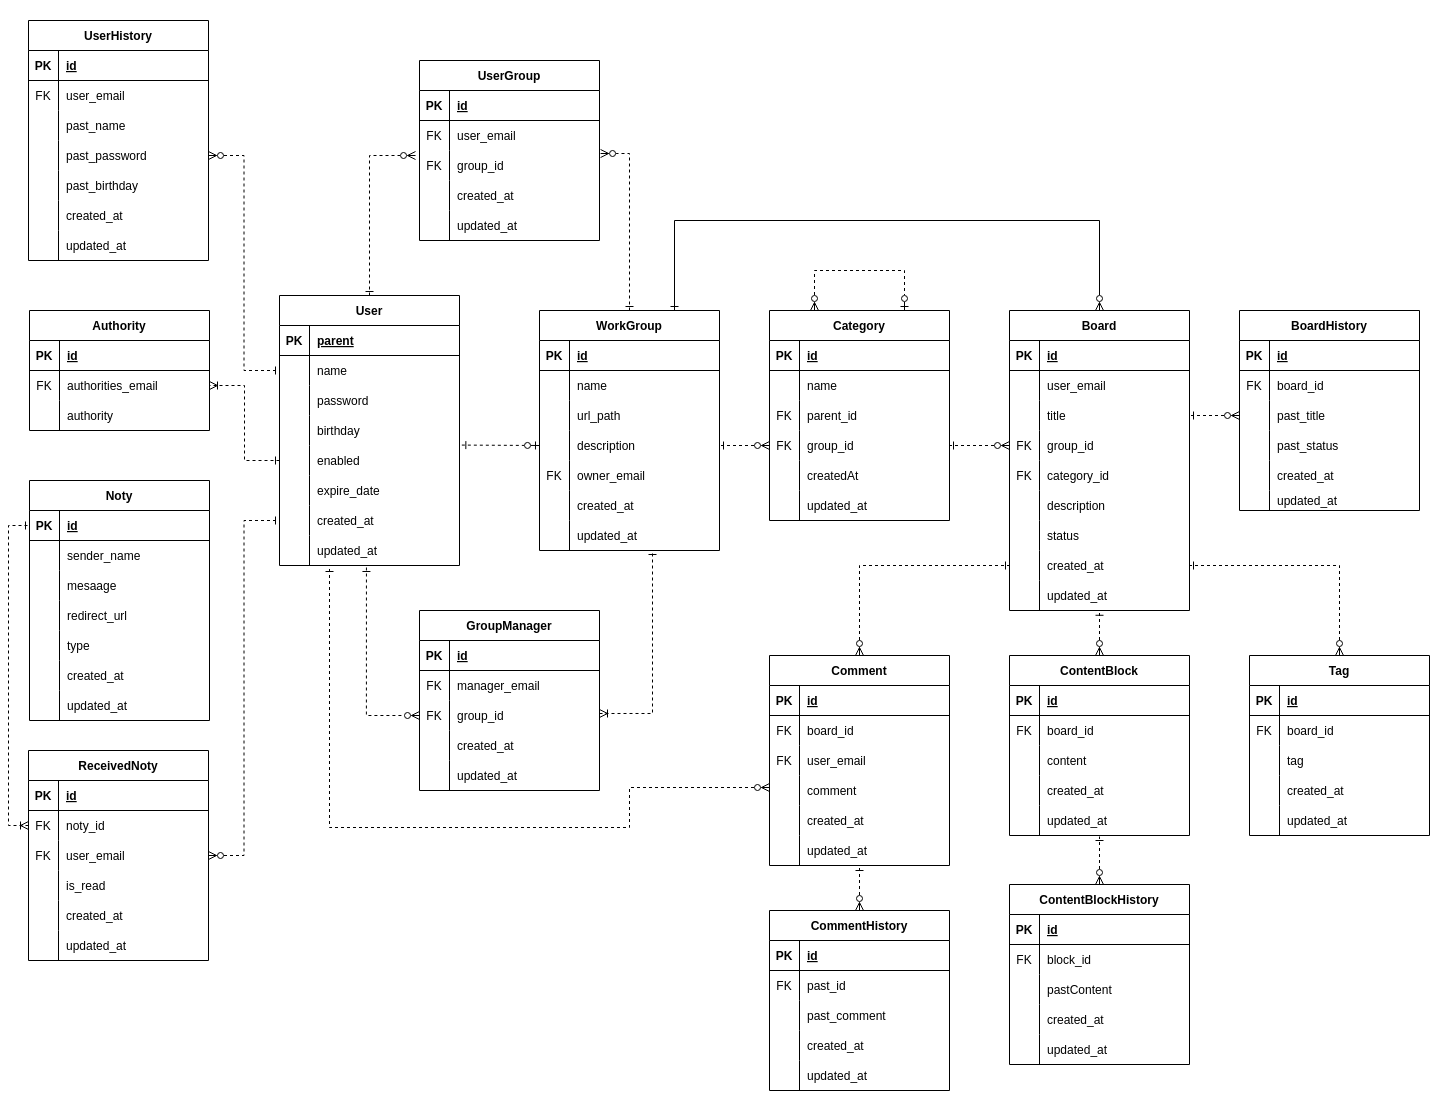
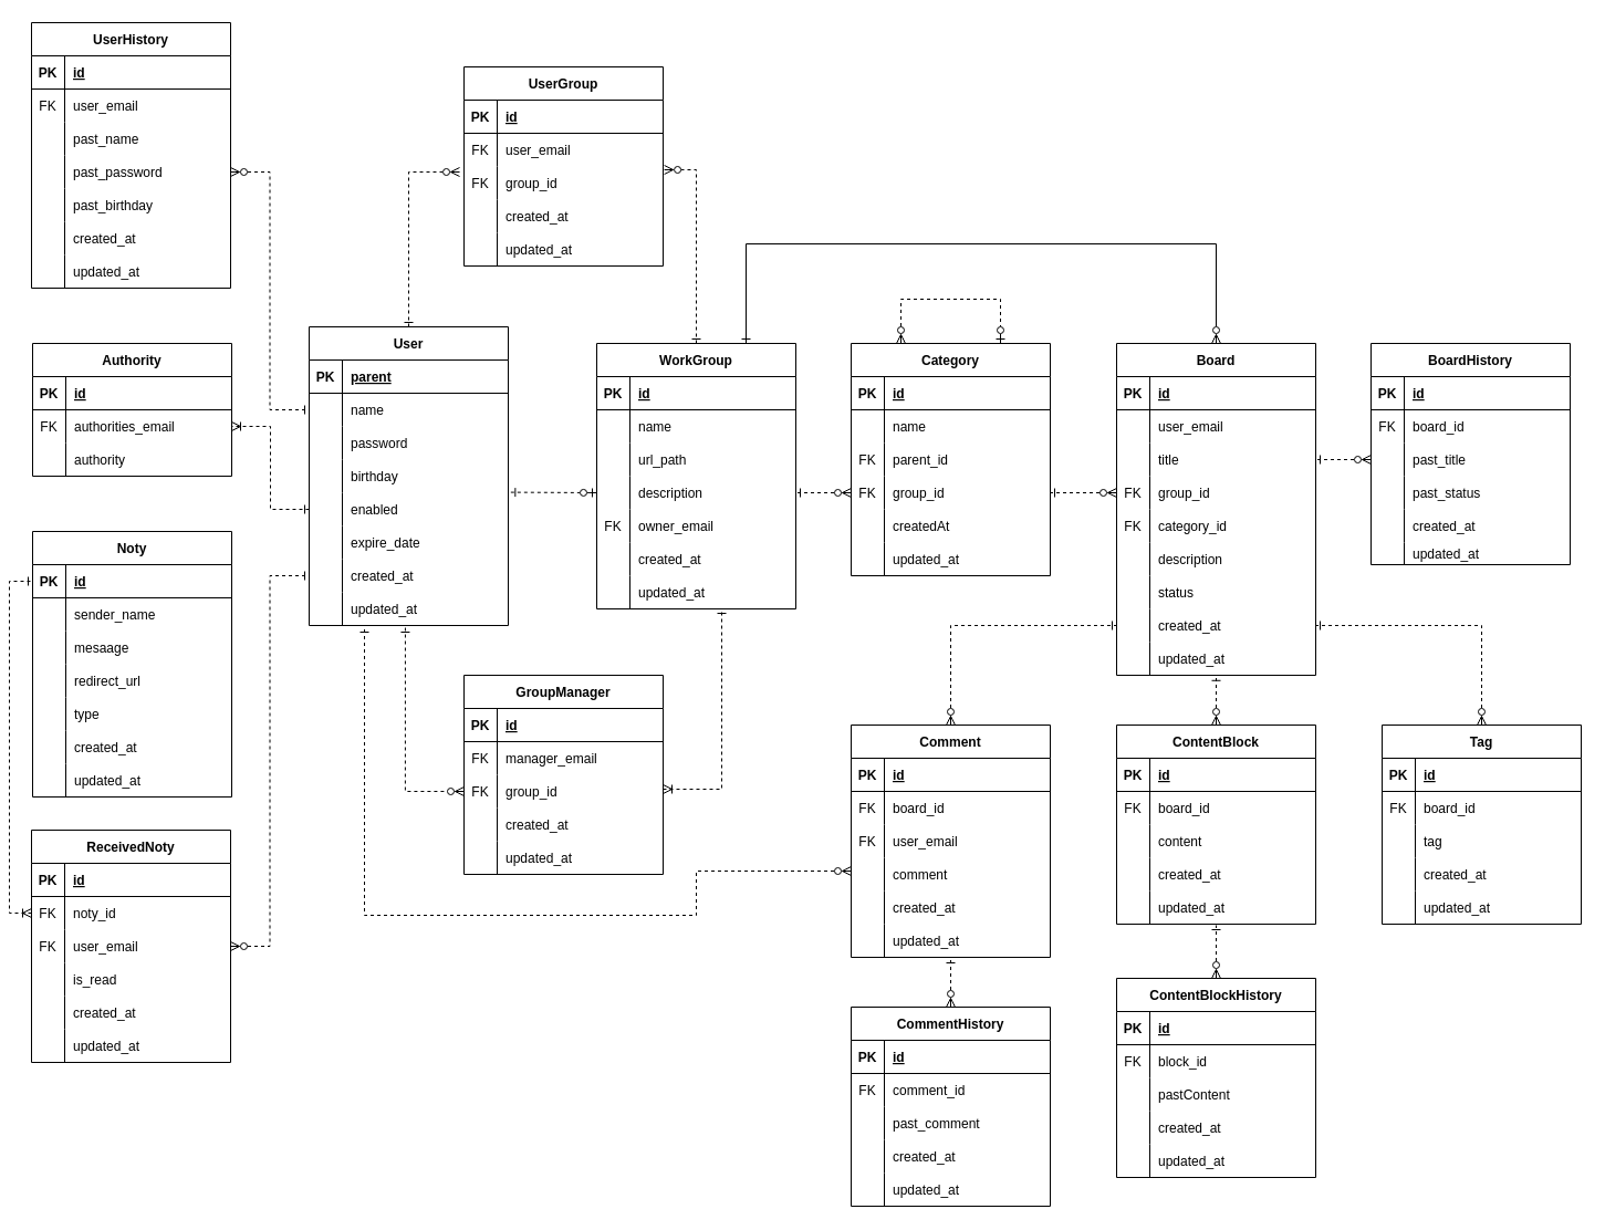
- <mxCell id="159" value="past_id" style="shape=partialRectangle;connectable=0;fillColor=none;top=0;left=0;bottom=0;right=0;align=left;spacingLeft=6;overflow=hidden;" parent="157" vertex="1"><mxGeometry x="30" width="150" height="30" as="geometry"><mxRectangle width="150" height="30" as="alternateBounds" /></mxGeometry></mxCell>
+ <mxCell id="159" value="comment_id" style="shape=partialRectangle;connectable=0;fillColor=none;top=0;left=0;bottom=0;right=0;align=left;spacingLeft=6;overflow=hidden;" parent="157" vertex="1"><mxGeometry x="30" width="150" height="30" as="geometry"><mxRectangle width="150" height="30" as="alternateBounds" /></mxGeometry></mxCell>
